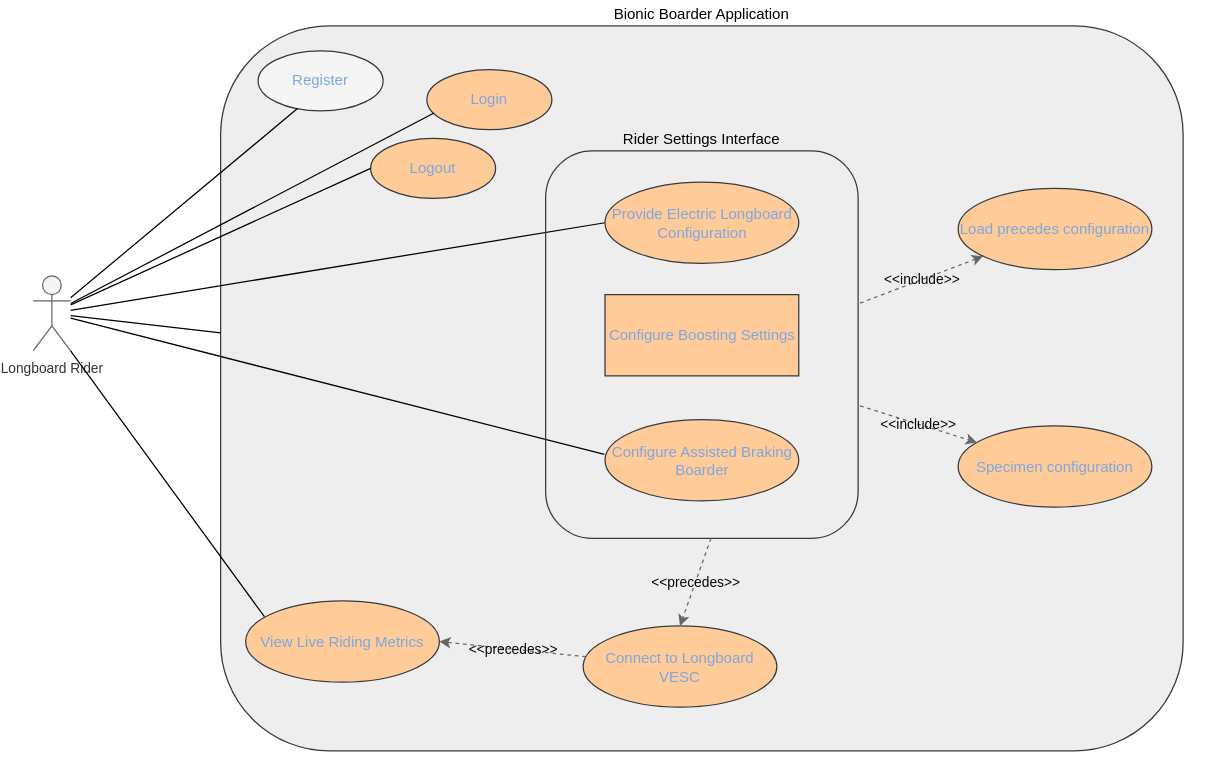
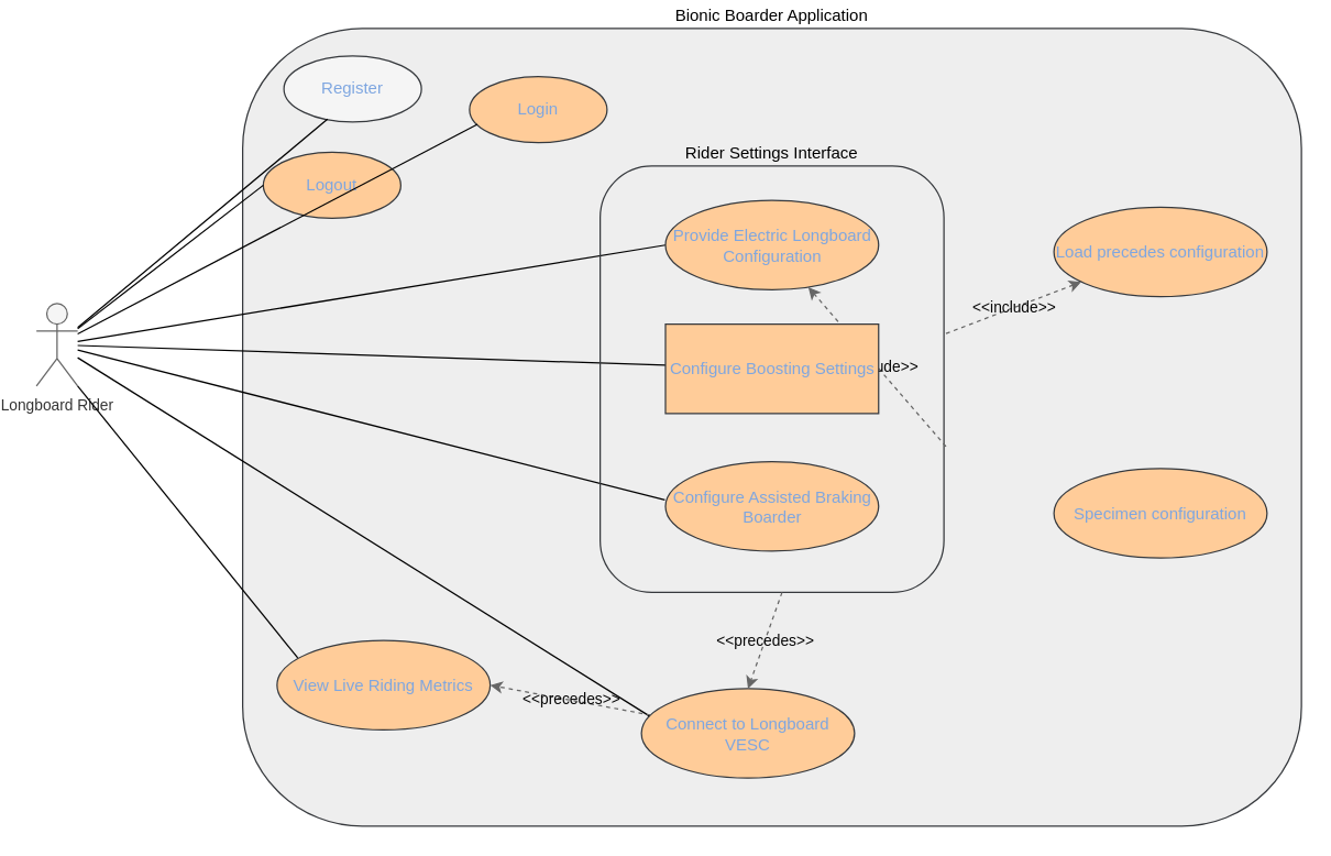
- <mxCell id="11" value="Logout" style="ellipse;whiteSpace=wrap;html=1;fillColor=#ffcc99;strokeColor=#36393d;fontColor=#7EA6E0;" parent="1" vertex="1"><mxGeometry x="290" y="110" width="100" height="48" as="geometry" /></mxCell>
+ <mxCell id="11" value="Logout" style="ellipse;whiteSpace=wrap;html=1;fillColor=#ffcc99;strokeColor=#36393d;fontColor=#7EA6E0;" parent="1" vertex="1"><mxGeometry x="185" y="110" width="100" height="48" as="geometry" /></mxCell>
- <mxCell id="8" style="rounded=0;orthogonalLoop=1;jettySize=auto;html=1;strokeColor=#000000;endArrow=none;startFill=0;shadow=0;jumpStyle=none;" parent="1" source="4" target="5" edge="1"><mxGeometry relative="1" as="geometry"><mxPoint x="50" y="160" as="sourcePoint" /><mxPoint x="230" y="188" as="targetPoint" /></mxGeometry></mxCell>
+ <mxCell id="8" style="rounded=0;orthogonalLoop=1;jettySize=auto;html=1;strokeColor=#000000;endArrow=none;startFill=0;shadow=0;jumpStyle=none;" parent="1" source="4" target="26" edge="1"><mxGeometry relative="1" as="geometry"><mxPoint x="50" y="160" as="sourcePoint" /><mxPoint x="230" y="188" as="targetPoint" /></mxGeometry></mxCell>
- <mxCell id="24" value="&amp;lt;&amp;lt;include&amp;gt;&amp;gt;" style="endArrow=classic;html=1;rounded=0;exitX=1.006;exitY=0.658;exitDx=0;exitDy=0;exitPerimeter=0;fillColor=#f5f5f5;gradientColor=#b3b3b3;strokeColor=#666666;dashed=1;fontColor=#060606;align=center;labelBackgroundColor=none;" parent="1" source="23" target="22" edge="1"><mxGeometry width="50" height="50" relative="1" as="geometry"><mxPoint x="520" y="305" as="sourcePoint" /><mxPoint x="596" y="329" as="targetPoint" /></mxGeometry></mxCell>
+ <mxCell id="24" value="&amp;lt;&amp;lt;include&amp;gt;&amp;gt;" style="endArrow=classic;html=1;rounded=0;exitX=1.006;exitY=0.658;exitDx=0;exitDy=0;exitPerimeter=0;fillColor=#f5f5f5;gradientColor=#b3b3b3;strokeColor=#666666;dashed=1;fontColor=#060606;align=center;labelBackgroundColor=none;" parent="1" source="23" target="25" edge="1"><mxGeometry width="50" height="50" relative="1" as="geometry"><mxPoint x="520" y="305" as="sourcePoint" /><mxPoint x="596" y="329" as="targetPoint" /></mxGeometry></mxCell>
+ <mxCell id="18" style="rounded=0;orthogonalLoop=1;jettySize=auto;html=1;strokeColor=#000000;endArrow=none;startFill=0;shadow=0;jumpStyle=none;entryX=0.038;entryY=0.308;entryDx=0;entryDy=0;entryPerimeter=0;" parent="1" source="4" target="17" edge="1"><mxGeometry relative="1" as="geometry"><mxPoint x="60" y="265" as="sourcePoint" /><mxPoint x="422" y="378" as="targetPoint" /></mxGeometry></mxCell>
- <mxCell id="19" value="View Live Riding Metrics" style="ellipse;whiteSpace=wrap;html=1;fillColor=#ffcc99;strokeColor=#36393d;fontColor=#7EA6E0;" parent="1" vertex="1"><mxGeometry x="190" y="480" width="155" height="65" as="geometry" /></mxCell>
+ <mxCell id="19" value="View Live Riding Metrics" style="ellipse;whiteSpace=wrap;html=1;fillColor=#ffcc99;strokeColor=#36393d;fontColor=#7EA6E0;" parent="1" vertex="1"><mxGeometry x="195" y="465" width="155" height="65" as="geometry" /></mxCell>
